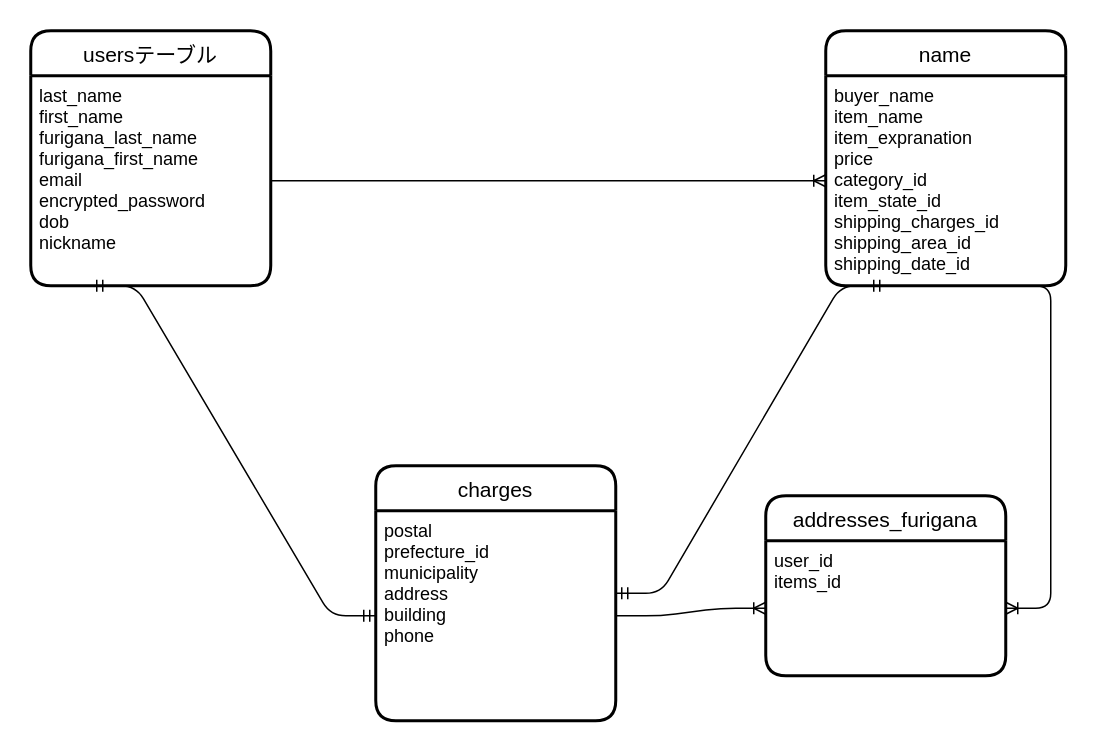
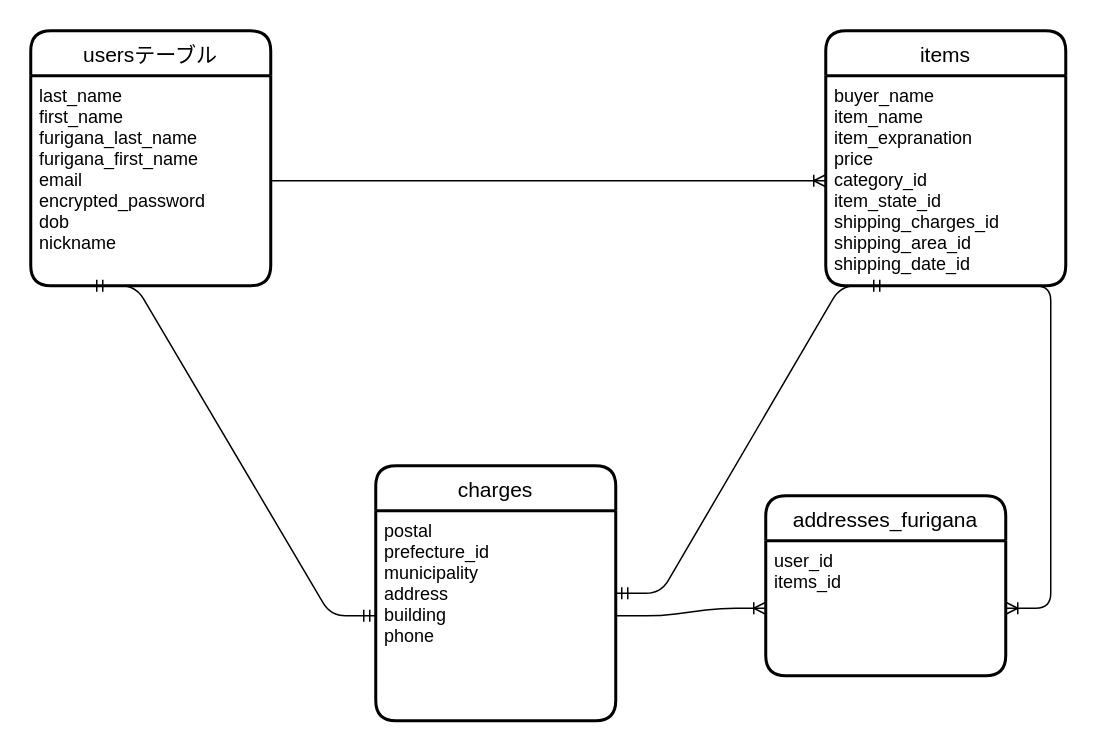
- <mxCell id="4" value="name" style="swimlane;childLayout=stackLayout;horizontal=1;startSize=30;horizontalStack=0;rounded=1;fontSize=14;fontStyle=0;strokeWidth=2;resizeParent=0;resizeLast=1;shadow=0;dashed=0;align=center;" parent="1" vertex="1"><mxGeometry x="550" y="20" width="160" height="170" as="geometry" /></mxCell>
+ <mxCell id="4" value="items" style="swimlane;childLayout=stackLayout;horizontal=1;startSize=30;horizontalStack=0;rounded=1;fontSize=14;fontStyle=0;strokeWidth=2;resizeParent=0;resizeLast=1;shadow=0;dashed=0;align=center;" parent="1" vertex="1"><mxGeometry x="550" y="20" width="160" height="170" as="geometry" /></mxCell>
